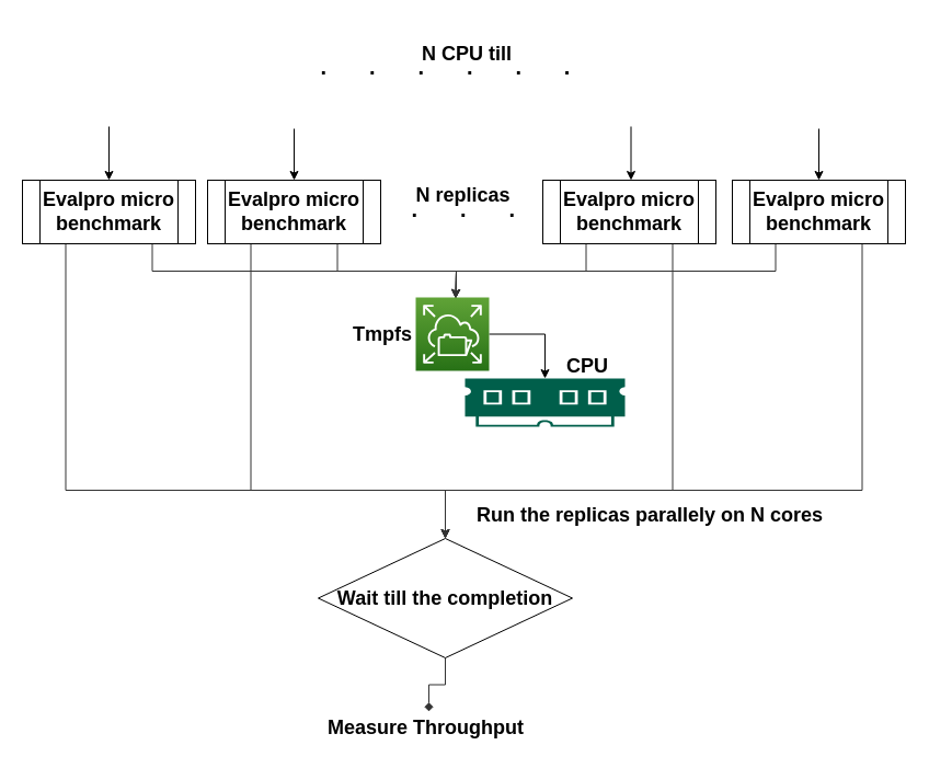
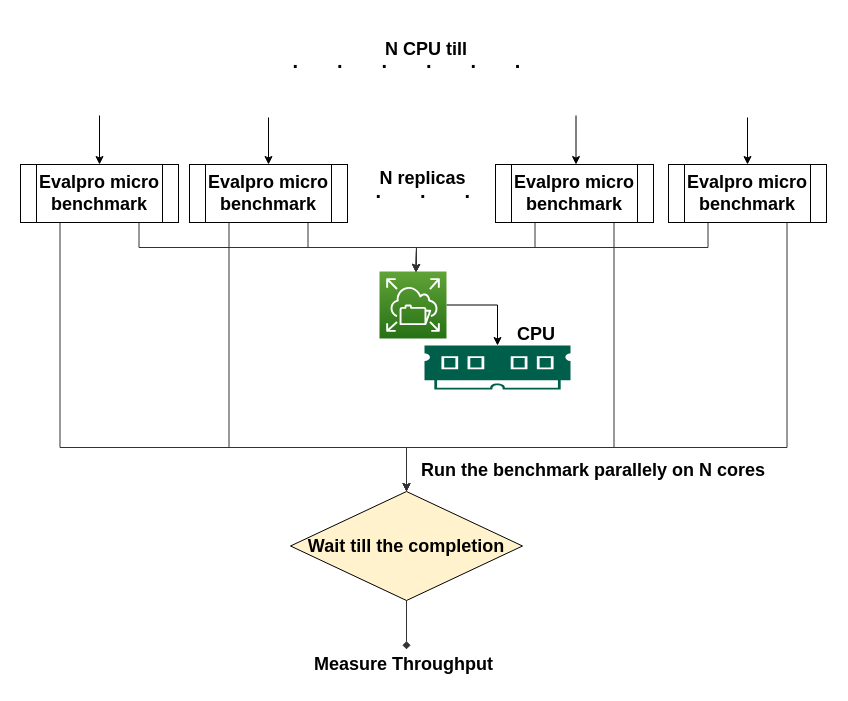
- <mxCell id="33" value="&lt;b&gt;Tmpfs&lt;/b&gt;" style="text;html=1;strokeColor=none;fillColor=none;align=center;verticalAlign=middle;whiteSpace=wrap;rounded=0;fontSize=18;" vertex="1" parent="1"><mxGeometry x="319" y="289.5" width="60" height="30" as="geometry" /></mxCell>
- <mxCell id="17" value="&lt;b&gt;Run the replicas parallely on N cores&lt;/b&gt;" style="text;html=1;strokeColor=none;fillColor=none;align=center;verticalAlign=middle;whiteSpace=wrap;rounded=0;fontSize=18;" vertex="1" parent="1"><mxGeometry x="412" y="455" width="362" height="30" as="geometry" /></mxCell>
+ <mxCell id="17" value="&lt;b&gt;Run the benchmark parallely on N cores&lt;/b&gt;" style="text;html=1;strokeColor=none;fillColor=none;align=center;verticalAlign=middle;whiteSpace=wrap;rounded=0;fontSize=18;" vertex="1" parent="1"><mxGeometry x="412" y="455" width="362" height="30" as="geometry" /></mxCell>
- <mxCell id="16" value="&lt;b&gt;Wait till the completion&lt;/b&gt;" style="rhombus;whiteSpace=wrap;html=1;fontSize=18;" vertex="1" parent="1"><mxGeometry x="290" y="491" width="232" height="109" as="geometry" /></mxCell>
+ <mxCell id="16" value="&lt;b&gt;Wait till the completion&lt;/b&gt;" style="rhombus;whiteSpace=wrap;html=1;fontSize=18;fillColor=#fff2cc;" vertex="1" parent="1"><mxGeometry x="290" y="491" width="232" height="109" as="geometry" /></mxCell>
- <mxCell id="18" value="&lt;b style=&quot;font-size: 18px;&quot;&gt;Measure Throughput&amp;nbsp;&lt;/b&gt;" style="text;html=1;strokeColor=none;fillColor=none;align=center;verticalAlign=middle;whiteSpace=wrap;rounded=0;" vertex="1" parent="1"><mxGeometry x="270" y="649" width="242" height="30" as="geometry" /></mxCell>
+ <mxCell id="18" value="&lt;b style=&quot;font-size: 18px;&quot;&gt;Measure Throughput&amp;nbsp;&lt;/b&gt;" style="text;html=1;strokeColor=none;fillColor=none;align=center;verticalAlign=middle;whiteSpace=wrap;rounded=0;" vertex="1" parent="1"><mxGeometry x="285" y="649" width="242" height="30" as="geometry" /></mxCell>
